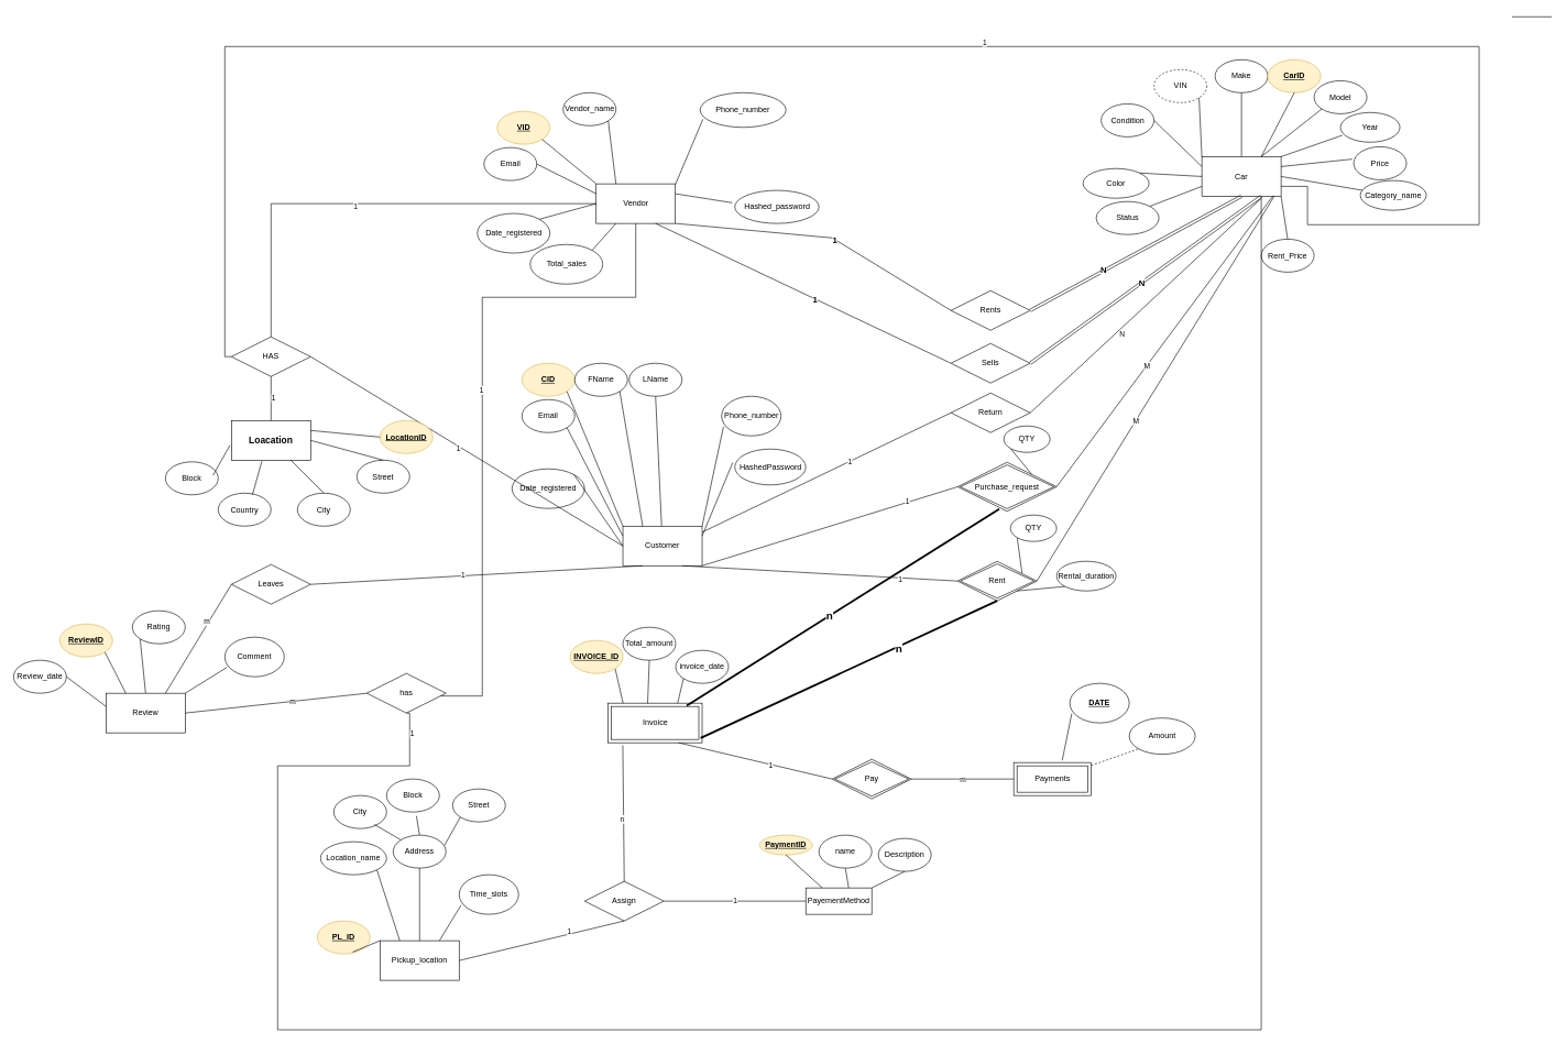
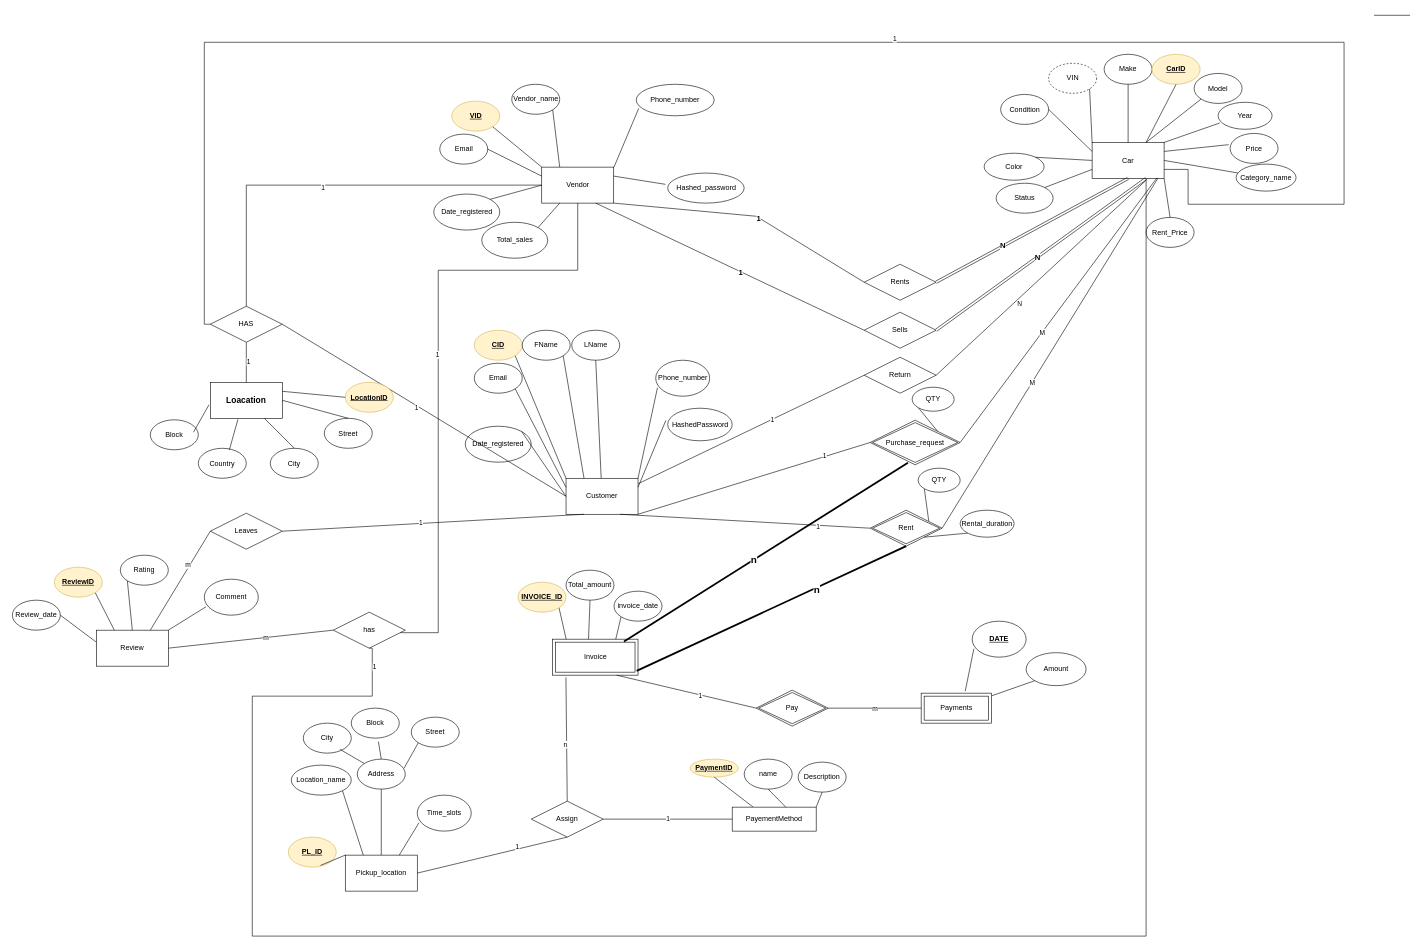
- <mxCell id="35" value="" style="endArrow=none;html=1;rounded=0;entryX=0;entryY=1;entryDx=0;entryDy=0;dashed=1;" parent="1" source="159" target="33" edge="1"><mxGeometry width="50" height="50" relative="1" as="geometry"><mxPoint x="1670" y="1180" as="sourcePoint" /><mxPoint x="1722" y="1048" as="targetPoint" /></mxGeometry></mxCell>
+ <mxCell id="35" value="" style="endArrow=none;html=1;rounded=0;entryX=0;entryY=1;entryDx=0;entryDy=0;" parent="1" source="159" target="33" edge="1"><mxGeometry width="50" height="50" relative="1" as="geometry"><mxPoint x="1670" y="1180" as="sourcePoint" /><mxPoint x="1722" y="1048" as="targetPoint" /></mxGeometry></mxCell>
- <mxCell id="152" value="PayementMethod" style="whiteSpace=wrap;html=1;align=center;" parent="1" vertex="1"><mxGeometry x="1220" y="1345" width="100" height="40" as="geometry" /></mxCell>
+ <mxCell id="152" value="PayementMethod" style="whiteSpace=wrap;html=1;align=center;" parent="1" vertex="1"><mxGeometry x="1220" y="1345" width="140" height="40" as="geometry" /></mxCell>
